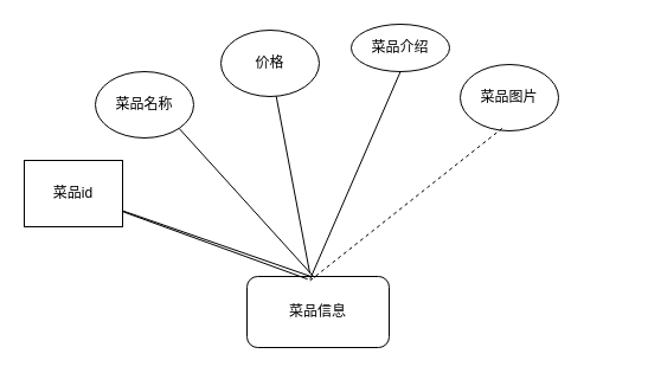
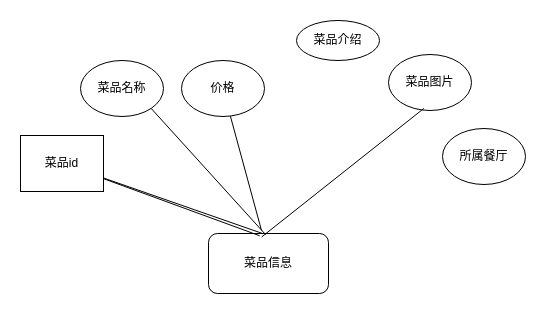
- <mxCell id="2" value="价格" style="ellipse;whiteSpace=wrap;html=1;" vertex="1" parent="1"><mxGeometry x="186" y="25" width="83" height="56" as="geometry" /></mxCell>
+ <mxCell id="2" value="价格" style="ellipse;whiteSpace=wrap;html=1;" vertex="1" parent="1"><mxGeometry x="181" y="60" width="83" height="56" as="geometry" /></mxCell>
- <mxCell id="10" value="" style="endArrow=none;html=1;rounded=0;entryX=0.5;entryY=1;entryDx=0;entryDy=0;exitX=0.444;exitY=0.037;exitDx=0;exitDy=0;exitPerimeter=0;" edge="1" parent="1" source="3" target="4"><mxGeometry width="50" height="50" relative="1" as="geometry"><mxPoint x="265" y="166" as="sourcePoint" /><mxPoint x="130" y="-15" as="targetPoint" /></mxGeometry></mxCell>
+ <mxCell id="6" value="所属餐厅" style="ellipse;whiteSpace=wrap;html=1;" vertex="1" parent="1"><mxGeometry x="442" y="128" width="83" height="56" as="geometry" /></mxCell>
- <mxCell id="11" value="" style="endArrow=none;html=1;rounded=0;entryX=0.426;entryY=0.963;entryDx=0;entryDy=0;exitX=0.444;exitY=0.056;exitDx=0;exitDy=0;exitPerimeter=0;entryPerimeter=0;dashed=1;" edge="1" parent="1" source="3" target="5"><mxGeometry width="50" height="50" relative="1" as="geometry"><mxPoint x="265" y="169" as="sourcePoint" /><mxPoint x="232" y="-62" as="targetPoint" /></mxGeometry></mxCell>
+ <mxCell id="11" value="" style="endArrow=none;html=1;rounded=0;entryX=0.426;entryY=0.963;entryDx=0;entryDy=0;exitX=0.444;exitY=0.056;exitDx=0;exitDy=0;exitPerimeter=0;entryPerimeter=0;" edge="1" parent="1" source="3" target="5"><mxGeometry width="50" height="50" relative="1" as="geometry"><mxPoint x="265" y="169" as="sourcePoint" /><mxPoint x="232" y="-62" as="targetPoint" /></mxGeometry></mxCell>
